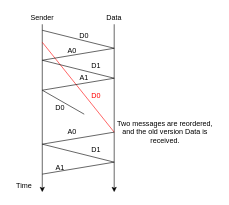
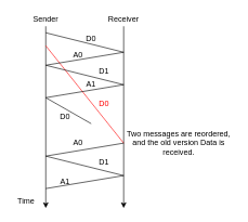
- <mxCell id="15" value="Data" style="text;html=1;strokeColor=none;fillColor=none;align=center;verticalAlign=middle;whiteSpace=wrap;rounded=0;" vertex="1" parent="1"><mxGeometry x="170" y="20" width="40" height="20" as="geometry" /></mxCell>
+ <mxCell id="15" value="Receiver" style="text;html=1;strokeColor=none;fillColor=none;align=center;verticalAlign=middle;whiteSpace=wrap;rounded=0;" vertex="1" parent="1"><mxGeometry x="170" y="20" width="40" height="20" as="geometry" /></mxCell>
